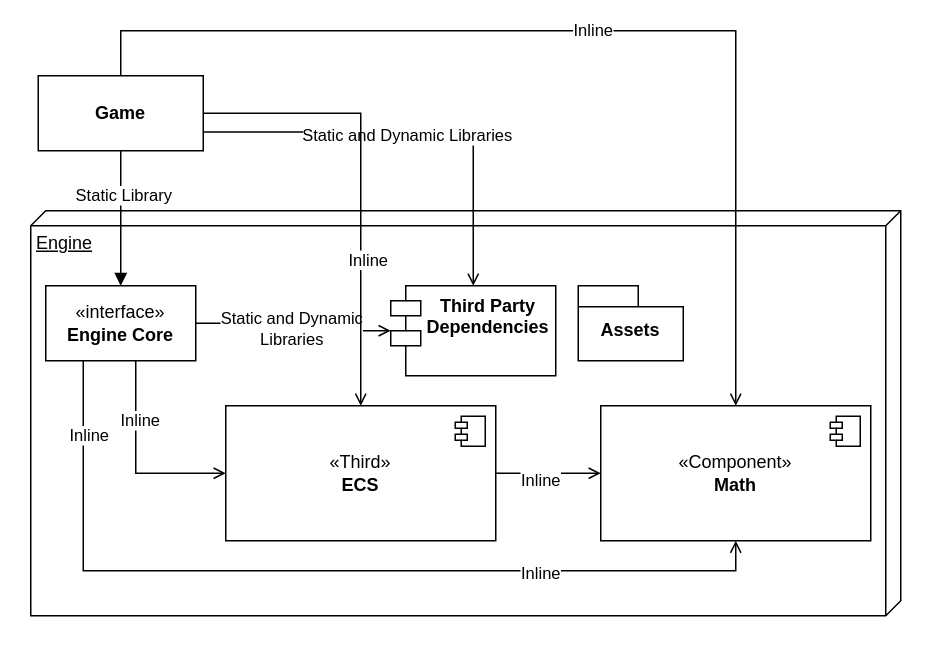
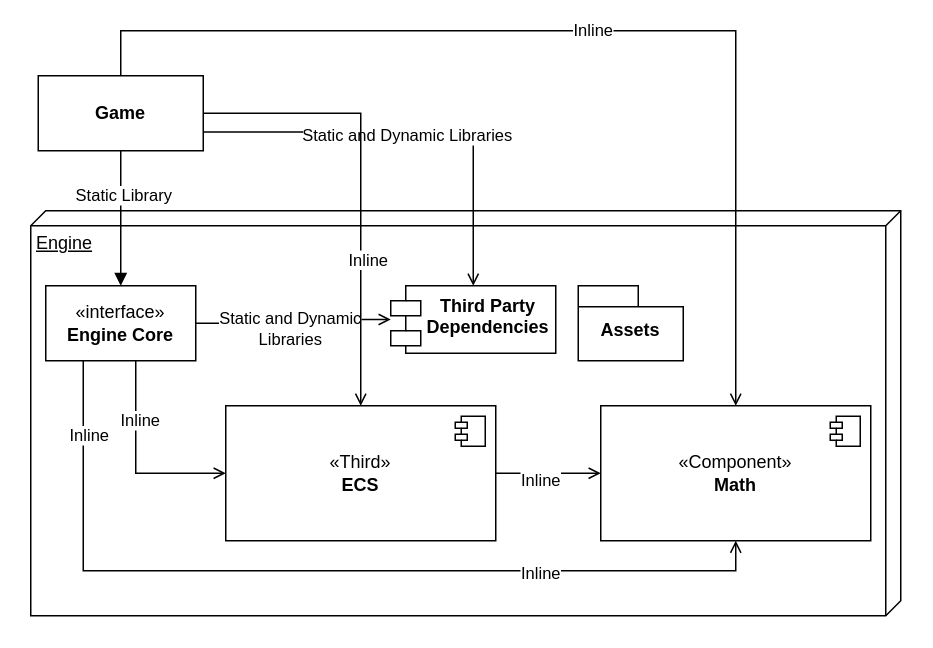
- <mxCell id="18" value="&lt;b&gt;Third Party Dependencies&lt;/b&gt;" style="shape=module;align=left;spacingLeft=20;align=center;verticalAlign=top;whiteSpace=wrap;html=1;" parent="1" vertex="1"><mxGeometry x="260" y="190" width="110" height="60" as="geometry" /></mxCell>
+ <mxCell id="18" value="&lt;b&gt;Third Party Dependencies&lt;/b&gt;" style="shape=module;align=left;spacingLeft=20;align=center;verticalAlign=top;whiteSpace=wrap;html=1;" parent="1" vertex="1"><mxGeometry x="260" y="190" width="110" height="45" as="geometry" /></mxCell>
